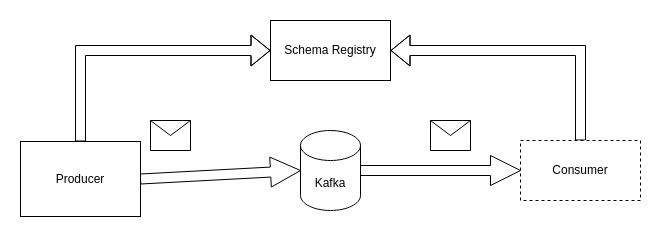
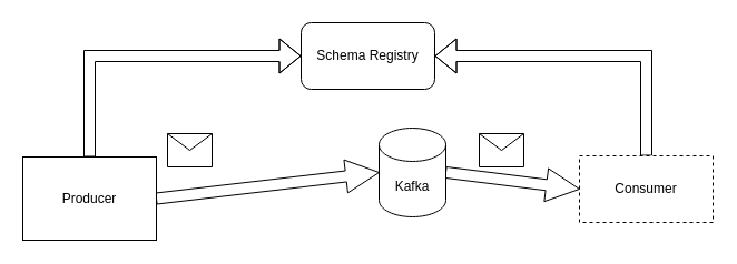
- <mxCell id="9" value="Schema Registry" style="rounded=0;whiteSpace=wrap;html=1;" vertex="1" parent="1"><mxGeometry x="270" y="20" width="120" height="60" as="geometry" /></mxCell>
+ <mxCell id="9" value="Schema Registry" style="whiteSpace=wrap;html=1;rounded=1;" vertex="1" parent="1"><mxGeometry x="270" y="20" width="120" height="60" as="geometry" /></mxCell>
- <mxCell id="8" value="Kafka" style="shape=cylinder3;whiteSpace=wrap;html=1;boundedLbl=1;backgroundOutline=1;size=15;" vertex="1" parent="1"><mxGeometry x="300" y="130" width="60" height="80" as="geometry" /></mxCell>
+ <mxCell id="8" value="Kafka" style="shape=cylinder3;whiteSpace=wrap;html=1;boundedLbl=1;backgroundOutline=1;size=15;" vertex="1" parent="1"><mxGeometry x="340" y="115" width="60" height="80" as="geometry" /></mxCell>
